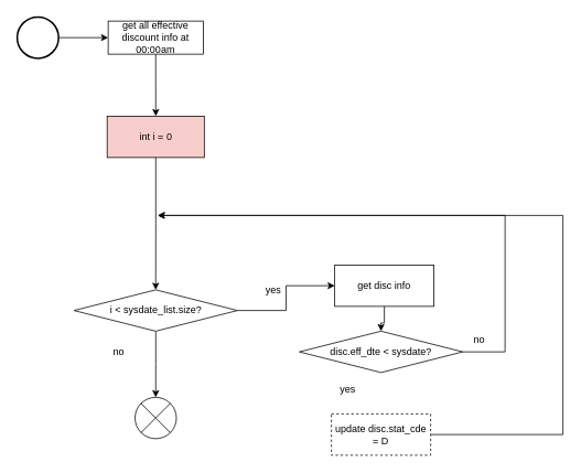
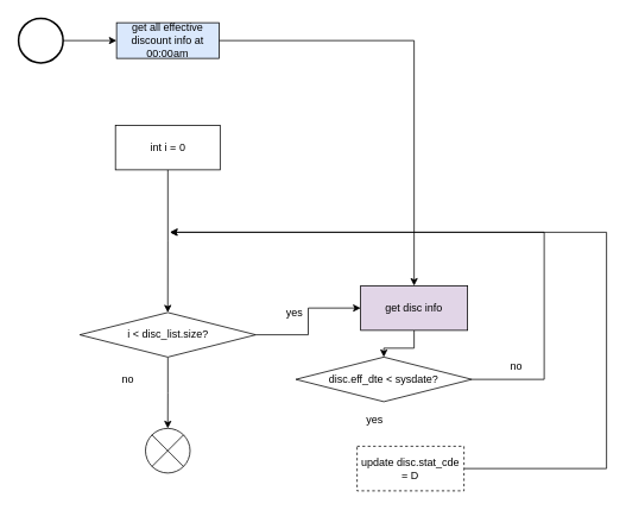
- <mxCell id="5" value="&lt;span&gt;get all effective discount info at 00:00am&lt;br&gt;&lt;/span&gt;" style="rounded=0;whiteSpace=wrap;html=1;labelBackgroundColor=none;" vertex="1" parent="1"><mxGeometry x="130" y="25" width="115" height="40" as="geometry" /></mxCell>
+ <mxCell id="5" value="&lt;span&gt;get all effective discount info at 00:00am&lt;br&gt;&lt;/span&gt;" style="rounded=0;whiteSpace=wrap;html=1;labelBackgroundColor=none;fillColor=#dae8fc;" vertex="1" parent="1"><mxGeometry x="130" y="25" width="115" height="40" as="geometry" /></mxCell>
- <mxCell id="4" style="edgeStyle=orthogonalEdgeStyle;rounded=0;orthogonalLoop=1;jettySize=auto;html=1;" edge="1" parent="1" source="5" target="9"><mxGeometry relative="1" as="geometry" /></mxCell>
+ <mxCell id="4" style="edgeStyle=orthogonalEdgeStyle;rounded=0;orthogonalLoop=1;jettySize=auto;html=1;" edge="1" parent="1" source="5" target="17"><mxGeometry relative="1" as="geometry" /></mxCell>
- <mxCell id="9" value="int i = 0" style="rounded=0;whiteSpace=wrap;html=1;labelBackgroundColor=none;fillColor=#f8cecc;" vertex="1" parent="1"><mxGeometry x="128.75" y="140" width="117.5" height="50" as="geometry" /></mxCell>
+ <mxCell id="9" value="int i = 0" style="rounded=0;whiteSpace=wrap;html=1;labelBackgroundColor=none;" vertex="1" parent="1"><mxGeometry x="128.75" y="140" width="117.5" height="50" as="geometry" /></mxCell>
- <mxCell id="17" value="get disc info" style="rounded=0;whiteSpace=wrap;html=1;labelBackgroundColor=none;" vertex="1" parent="1"><mxGeometry x="404" y="320" width="120" height="50" as="geometry" /></mxCell>
+ <mxCell id="17" value="get disc info" style="rounded=0;whiteSpace=wrap;html=1;labelBackgroundColor=none;fillColor=#e1d5e7;" vertex="1" parent="1"><mxGeometry x="404" y="320" width="120" height="50" as="geometry" /></mxCell>
- <mxCell id="12" value="i &amp;lt; sysdate_list.size?" style="rhombus;whiteSpace=wrap;html=1;labelBackgroundColor=none;" vertex="1" parent="1"><mxGeometry x="88.75" y="350" width="197.5" height="50" as="geometry" /></mxCell>
+ <mxCell id="12" value="i &amp;lt; disc_list.size?" style="rhombus;whiteSpace=wrap;html=1;labelBackgroundColor=none;" vertex="1" parent="1"><mxGeometry x="88.75" y="350" width="197.5" height="50" as="geometry" /></mxCell>
- <mxCell id="7" value="disc.eff_dte &amp;lt; sysdate?" style="rhombus;whiteSpace=wrap;html=1;labelBackgroundColor=none;" vertex="1" parent="1"><mxGeometry x="361.25" y="400" width="197.5" height="50" as="geometry" /></mxCell>
+ <mxCell id="7" value="disc.eff_dte &amp;lt; sysdate?" style="rhombus;whiteSpace=wrap;html=1;labelBackgroundColor=none;" vertex="1" parent="1"><mxGeometry x="331.25" y="400" width="197.5" height="50" as="geometry" /></mxCell>
